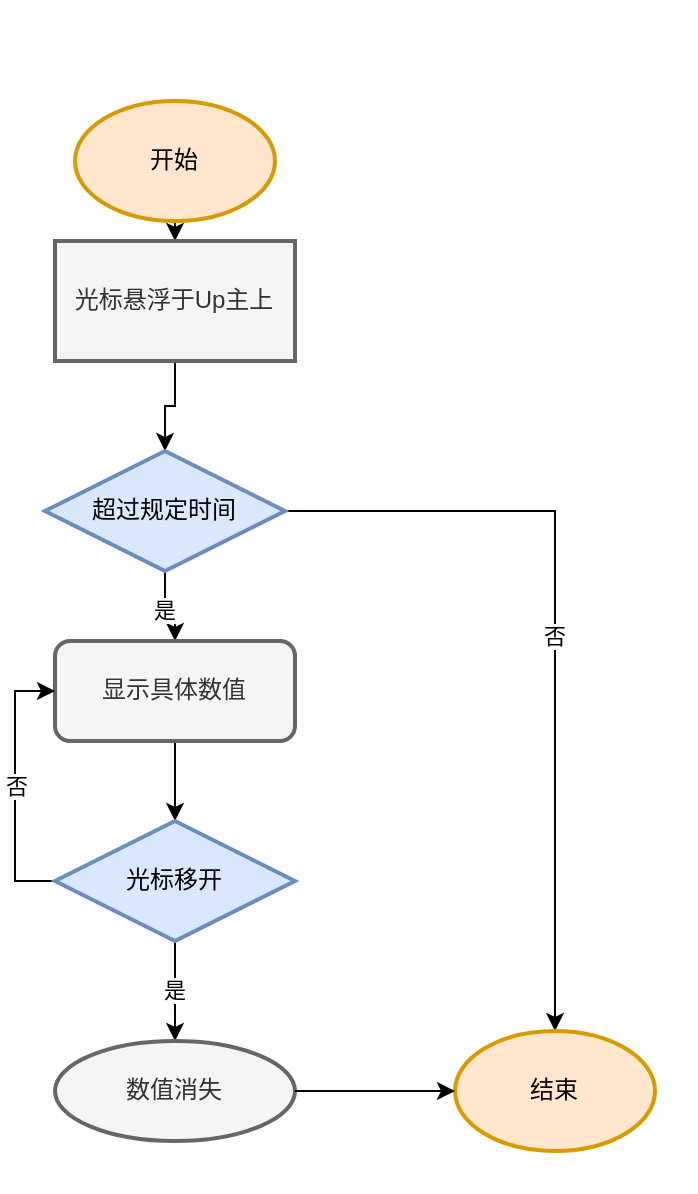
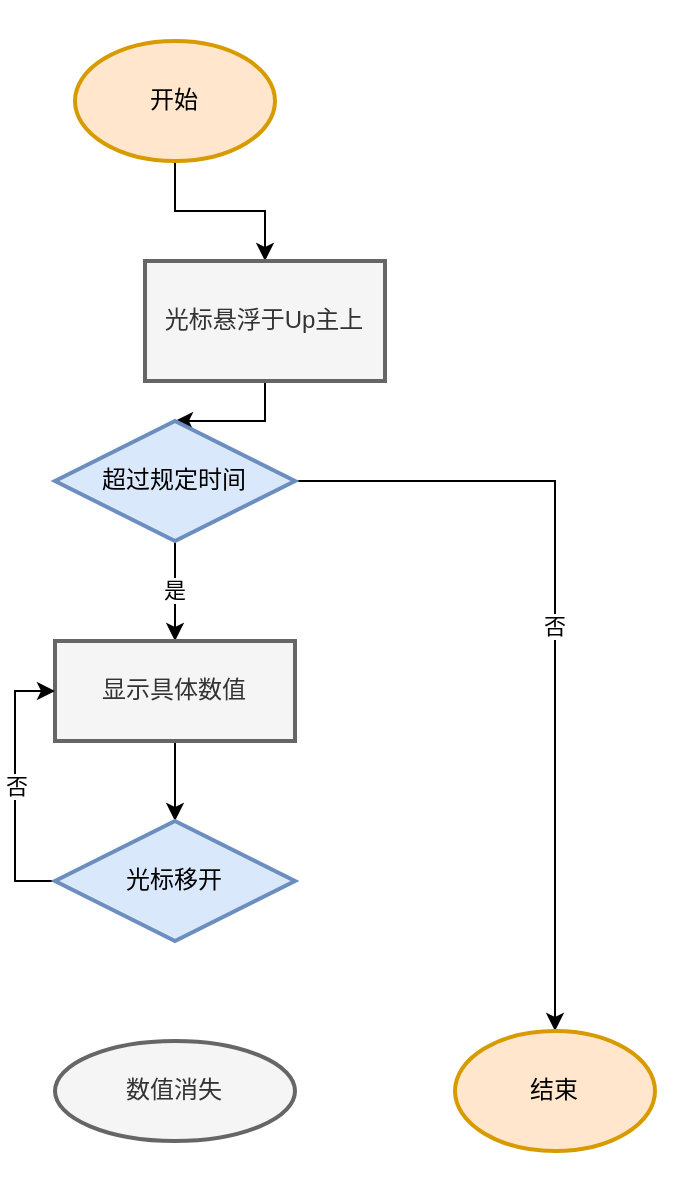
- <mxCell id="3" value="开始" style="strokeWidth=2;html=1;shape=mxgraph.flowchart.start_1;whiteSpace=wrap;fillColor=#ffe6cc;strokeColor=#d79b00;" vertex="1" parent="1"><mxGeometry x="30" y="50" width="100" height="60" as="geometry" /></mxCell>
+ <mxCell id="3" value="开始" style="strokeWidth=2;html=1;shape=mxgraph.flowchart.start_1;whiteSpace=wrap;fillColor=#ffe6cc;strokeColor=#d79b00;" vertex="1" parent="1"><mxGeometry x="30" y="20" width="100" height="60" as="geometry" /></mxCell>
- <mxCell id="5" value="光标悬浮于Up主上" style="whiteSpace=wrap;html=1;strokeWidth=2;fillColor=#f5f5f5;strokeColor=#666666;fontColor=#333333;" vertex="1" parent="1"><mxGeometry x="20" y="120" width="120" height="60" as="geometry" /></mxCell>
+ <mxCell id="5" value="光标悬浮于Up主上" style="whiteSpace=wrap;html=1;strokeWidth=2;fillColor=#f5f5f5;strokeColor=#666666;fontColor=#333333;" vertex="1" parent="1"><mxGeometry x="65" y="130" width="120" height="60" as="geometry" /></mxCell>
- <mxCell id="8" value="超过规定时间" style="rhombus;whiteSpace=wrap;html=1;strokeWidth=2;fillColor=#dae8fc;strokeColor=#6c8ebf;" vertex="1" parent="1"><mxGeometry x="15" y="225" width="120" height="60" as="geometry" /></mxCell>
+ <mxCell id="8" value="超过规定时间" style="rhombus;whiteSpace=wrap;html=1;strokeWidth=2;fillColor=#dae8fc;strokeColor=#6c8ebf;" vertex="1" parent="1"><mxGeometry x="20" y="210" width="120" height="60" as="geometry" /></mxCell>
- <mxCell id="10" value="显示具体数值" style="whiteSpace=wrap;html=1;strokeWidth=2;fillColor=#f5f5f5;fontColor=#333333;strokeColor=#666666;rounded=1;" vertex="1" parent="1"><mxGeometry x="20" y="320" width="120" height="50" as="geometry" /></mxCell>
+ <mxCell id="10" value="显示具体数值" style="whiteSpace=wrap;html=1;strokeWidth=2;fillColor=#f5f5f5;fontColor=#333333;strokeColor=#666666;" vertex="1" parent="1"><mxGeometry x="20" y="320" width="120" height="50" as="geometry" /></mxCell>
- <mxCell id="13" value="是" style="edgeStyle=orthogonalEdgeStyle;rounded=0;orthogonalLoop=1;jettySize=auto;html=1;" edge="1" parent="1" source="14" target="15"><mxGeometry relative="1" as="geometry" /></mxCell>
- <mxCell id="17" style="edgeStyle=orthogonalEdgeStyle;rounded=0;orthogonalLoop=1;jettySize=auto;html=1;entryX=0;entryY=0.5;entryDx=0;entryDy=0;entryPerimeter=0;" edge="1" parent="1" source="15" target="16"><mxGeometry relative="1" as="geometry" /></mxCell>
